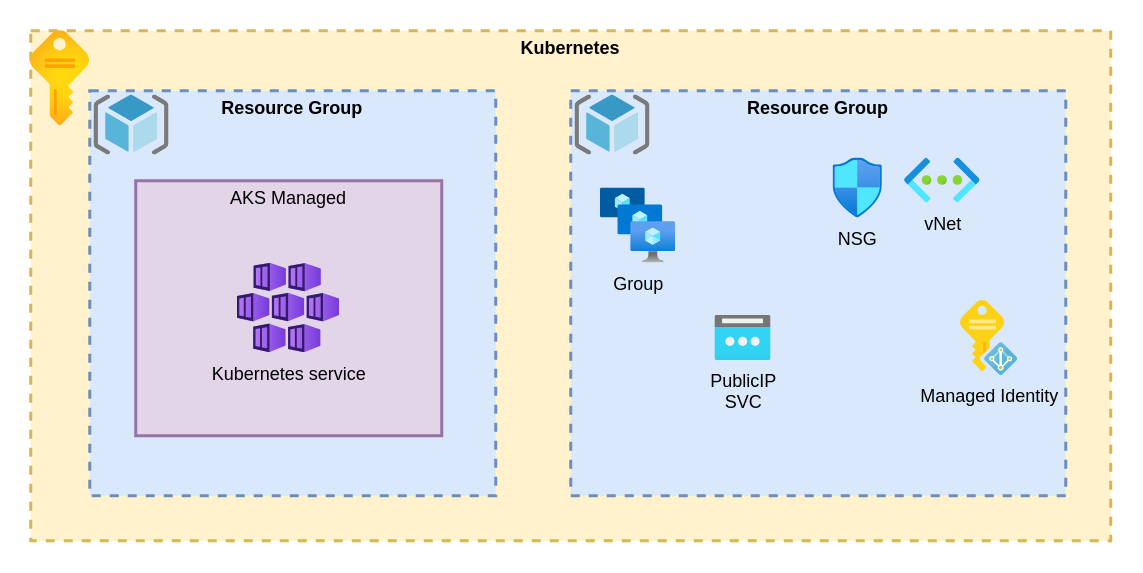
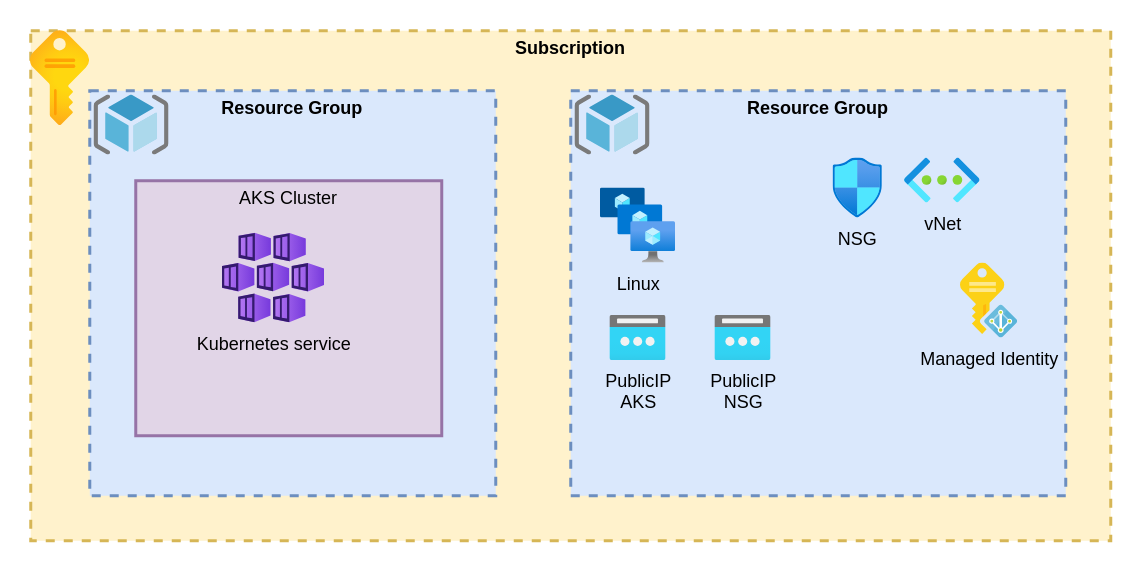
- <mxCell id="2" value="&lt;b&gt;Kubernetes&lt;/b&gt;" style="fontStyle=0;verticalAlign=top;align=center;spacingTop=-2;fillColor=#fff2cc;rounded=0;whiteSpace=wrap;html=1;strokeColor=#d6b656;strokeWidth=2;dashed=1;container=1;collapsible=0;expand=0;recursiveResize=0;" parent="1" vertex="1"><mxGeometry x="20" y="20" width="720" height="340" as="geometry" /></mxCell>
+ <mxCell id="2" value="&lt;b&gt;Subscription&lt;/b&gt;" style="fontStyle=0;verticalAlign=top;align=center;spacingTop=-2;fillColor=#fff2cc;rounded=0;whiteSpace=wrap;html=1;strokeColor=#d6b656;strokeWidth=2;dashed=1;container=1;collapsible=0;expand=0;recursiveResize=0;" parent="1" vertex="1"><mxGeometry x="20" y="20" width="720" height="340" as="geometry" /></mxCell>
- <mxCell id="6" value="AKS Managed" style="fontStyle=0;verticalAlign=top;align=center;spacingTop=-2;fillColor=#e1d5e7;rounded=0;whiteSpace=wrap;html=1;strokeColor=#9673a6;strokeWidth=2;container=1;collapsible=0;expand=0;recursiveResize=0;" parent="4" vertex="1"><mxGeometry x="30.65" y="60" width="204" height="170" as="geometry" /></mxCell>
+ <mxCell id="6" value="AKS Cluster" style="fontStyle=0;verticalAlign=top;align=center;spacingTop=-2;fillColor=#e1d5e7;rounded=0;whiteSpace=wrap;html=1;strokeColor=#9673a6;strokeWidth=2;container=1;collapsible=0;expand=0;recursiveResize=0;" parent="4" vertex="1"><mxGeometry x="30.65" y="60" width="204" height="170" as="geometry" /></mxCell>
- <mxCell id="10" value="Group" style="aspect=fixed;html=1;points=[];align=center;image;fontSize=12;image=img/lib/azure2/compute/VM_Scale_Sets.svg;labelBackgroundColor=none;" vertex="1" parent="8"><mxGeometry x="20" y="65" width="50" height="50" as="geometry" /></mxCell>
+ <mxCell id="10" value="Linux" style="aspect=fixed;html=1;points=[];align=center;image;fontSize=12;image=img/lib/azure2/compute/VM_Scale_Sets.svg;labelBackgroundColor=none;" vertex="1" parent="8"><mxGeometry x="20" y="65" width="50" height="50" as="geometry" /></mxCell>
- <mxCell id="7" value="Kubernetes service" style="aspect=fixed;html=1;points=[];align=center;image;fontSize=12;image=img/lib/azure2/containers/Kubernetes_Services.svg;labelBackgroundColor=none;" vertex="1" parent="6"><mxGeometry x="68" y="55" width="68" height="60" as="geometry" /></mxCell>
+ <mxCell id="7" value="Kubernetes service" style="aspect=fixed;html=1;points=[];align=center;image;fontSize=12;image=img/lib/azure2/containers/Kubernetes_Services.svg;labelBackgroundColor=none;" vertex="1" parent="6"><mxGeometry x="58" y="35" width="68" height="60" as="geometry" /></mxCell>
+ <mxCell id="11" value="PublicIP&lt;br&gt;AKS" style="aspect=fixed;html=1;points=[];align=center;image;fontSize=12;image=img/lib/azure2/networking/Public_IP_Addresses.svg;labelBackgroundColor=none;" vertex="1" parent="8"><mxGeometry x="26.25" y="150" width="37.5" height="30" as="geometry" /></mxCell>
- <mxCell id="15" value="Managed Identity " style="sketch=0;aspect=fixed;html=1;points=[];align=center;image;fontSize=12;image=img/lib/mscae/Managed_Identities.svg;labelBackgroundColor=none;" vertex="1" parent="8"><mxGeometry x="260" y="140" width="38" height="50" as="geometry" /></mxCell>
+ <mxCell id="15" value="Managed Identity " style="sketch=0;aspect=fixed;html=1;points=[];align=center;image;fontSize=12;image=img/lib/mscae/Managed_Identities.svg;labelBackgroundColor=none;" vertex="1" parent="8"><mxGeometry x="260" y="115" width="38" height="50" as="geometry" /></mxCell>
- <mxCell id="12" value="PublicIP&lt;br&gt;SVC" style="aspect=fixed;html=1;points=[];align=center;image;fontSize=12;image=img/lib/azure2/networking/Public_IP_Addresses.svg;labelBackgroundColor=none;" vertex="1" parent="8"><mxGeometry x="96.25" y="150" width="37.5" height="30" as="geometry" /></mxCell>
+ <mxCell id="12" value="PublicIP&lt;br&gt;NSG" style="aspect=fixed;html=1;points=[];align=center;image;fontSize=12;image=img/lib/azure2/networking/Public_IP_Addresses.svg;labelBackgroundColor=none;" vertex="1" parent="8"><mxGeometry x="96.25" y="150" width="37.5" height="30" as="geometry" /></mxCell>
